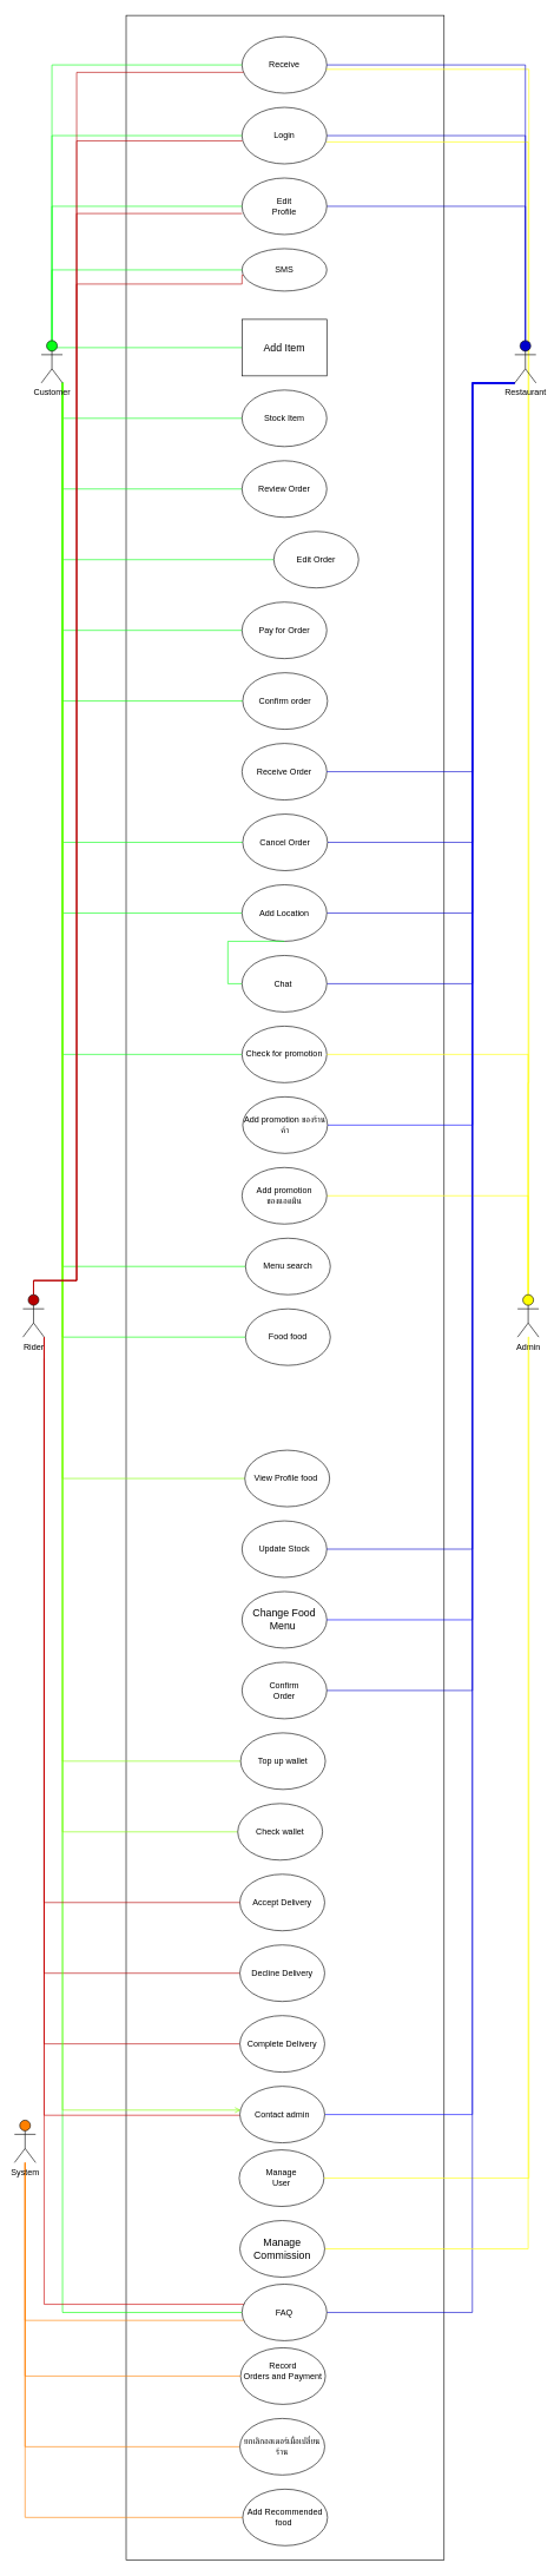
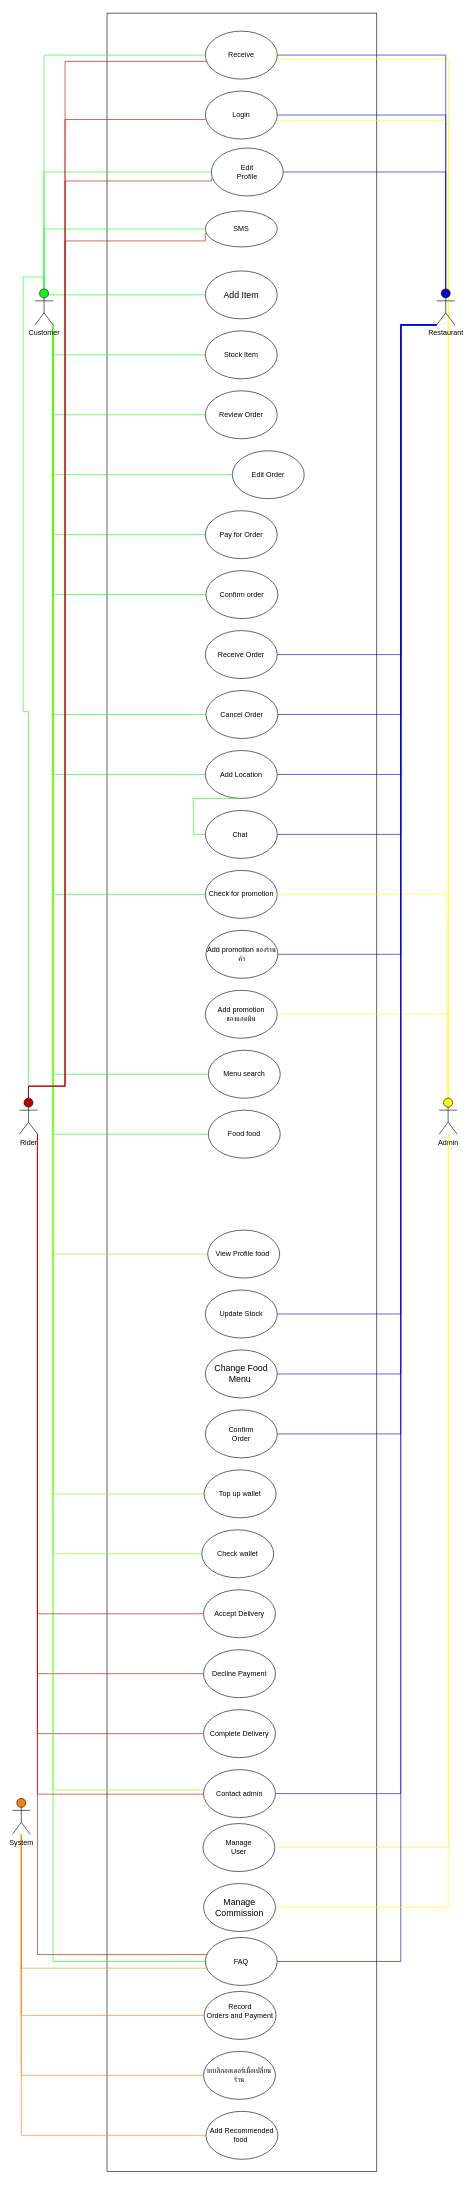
- <mxCell id="42" style="edgeStyle=orthogonalEdgeStyle;rounded=0;orthogonalLoop=1;jettySize=auto;html=1;exitX=0.5;exitY=0;exitDx=0;exitDy=0;exitPerimeter=0;entryX=0;entryY=0.5;entryDx=0;entryDy=0;endArrow=none;endFill=0;strokeColor=#08FF18;" parent="1" source="54" target="5" edge="1"><mxGeometry relative="1" as="geometry" /></mxCell>
+ <mxCell id="42" style="edgeStyle=orthogonalEdgeStyle;rounded=0;orthogonalLoop=1;jettySize=auto;html=1;exitX=0.5;exitY=0;exitDx=0;exitDy=0;exitPerimeter=0;endArrow=none;endFill=0;strokeColor=#08FF18;" parent="1" source="54" target="62" edge="1"><mxGeometry relative="1" as="geometry" /></mxCell>
- <mxCell id="7" value="&lt;span&gt;Edit&lt;br&gt;Profile&lt;/span&gt;&lt;span lang=&quot;TH&quot;&gt;&lt;/span&gt;" style="ellipse;whiteSpace=wrap;html=1;" parent="1" vertex="1"><mxGeometry x="342" y="250" width="120" height="80" as="geometry" /></mxCell>
+ <mxCell id="7" value="&lt;span&gt;Edit&lt;br&gt;Profile&lt;/span&gt;&lt;span lang=&quot;TH&quot;&gt;&lt;/span&gt;" style="ellipse;whiteSpace=wrap;html=1;" parent="1" vertex="1"><mxGeometry x="352" y="245" width="120" height="80" as="geometry" /></mxCell>
- <mxCell id="10" value="&lt;span style=&quot;font-size:11.0pt;mso-bidi-font-size:14.0pt;&lt;br/&gt;line-height:107%;font-family:&amp;quot;Calibri&amp;quot;,sans-serif;mso-ascii-theme-font:minor-latin;&lt;br/&gt;mso-fareast-font-family:Calibri;mso-fareast-theme-font:minor-latin;mso-hansi-theme-font:&lt;br/&gt;minor-latin;mso-bidi-font-family:&amp;quot;Cordia New&amp;quot;;mso-bidi-theme-font:minor-bidi;&lt;br/&gt;mso-ansi-language:EN-US;mso-fareast-language:EN-US;mso-bidi-language:TH&quot;&gt;Add Item&lt;/span&gt;" style="whiteSpace=wrap;html=1;rounded=0;" parent="1" vertex="1"><mxGeometry x="342" y="450" width="120" height="80" as="geometry" /></mxCell>
+ <mxCell id="10" value="&lt;span style=&quot;font-size:11.0pt;mso-bidi-font-size:14.0pt;&lt;br/&gt;line-height:107%;font-family:&amp;quot;Calibri&amp;quot;,sans-serif;mso-ascii-theme-font:minor-latin;&lt;br/&gt;mso-fareast-font-family:Calibri;mso-fareast-theme-font:minor-latin;mso-hansi-theme-font:&lt;br/&gt;minor-latin;mso-bidi-font-family:&amp;quot;Cordia New&amp;quot;;mso-bidi-theme-font:minor-bidi;&lt;br/&gt;mso-ansi-language:EN-US;mso-fareast-language:EN-US;mso-bidi-language:TH&quot;&gt;Add Item&lt;/span&gt;" style="ellipse;whiteSpace=wrap;html=1;" parent="1" vertex="1"><mxGeometry x="342" y="450" width="120" height="80" as="geometry" /></mxCell>
- <mxCell id="37" value="&lt;span&gt;&lt;br&gt;&lt;br&gt;&lt;br&gt;Decline Delivery&lt;br&gt;&lt;br&gt;&lt;br&gt;&lt;br&gt;&lt;/span&gt;" style="ellipse;whiteSpace=wrap;html=1;" parent="1" vertex="1"><mxGeometry x="339" y="2750" width="120" height="80" as="geometry" /></mxCell>
+ <mxCell id="37" value="&lt;span&gt;&lt;br&gt;&lt;br&gt;&lt;br&gt;Decline Payment&lt;br&gt;&lt;br&gt;&lt;br&gt;&lt;br&gt;&lt;/span&gt;" style="ellipse;whiteSpace=wrap;html=1;" parent="1" vertex="1"><mxGeometry x="339" y="2750" width="120" height="80" as="geometry" /></mxCell>
- <mxCell id="49" style="edgeStyle=orthogonalEdgeStyle;rounded=0;orthogonalLoop=1;jettySize=auto;html=1;entryX=0.009;entryY=0.421;entryDx=0;entryDy=0;entryPerimeter=0;fontColor=#FF0000;endArrow=open;endFill=0;strokeColor=#80FF00;" parent="1" source="54" target="87" edge="1"><mxGeometry relative="1" as="geometry"><Array as="points"><mxPoint x="88" y="2984" /></Array></mxGeometry></mxCell>
+ <mxCell id="49" style="edgeStyle=orthogonalEdgeStyle;rounded=0;orthogonalLoop=1;jettySize=auto;html=1;entryX=0.009;entryY=0.421;entryDx=0;entryDy=0;entryPerimeter=0;fontColor=#FF0000;endArrow=none;endFill=0;strokeColor=#80FF00;" parent="1" source="54" target="87" edge="1"><mxGeometry relative="1" as="geometry"><Array as="points"><mxPoint x="88" y="2984" /></Array></mxGeometry></mxCell>
